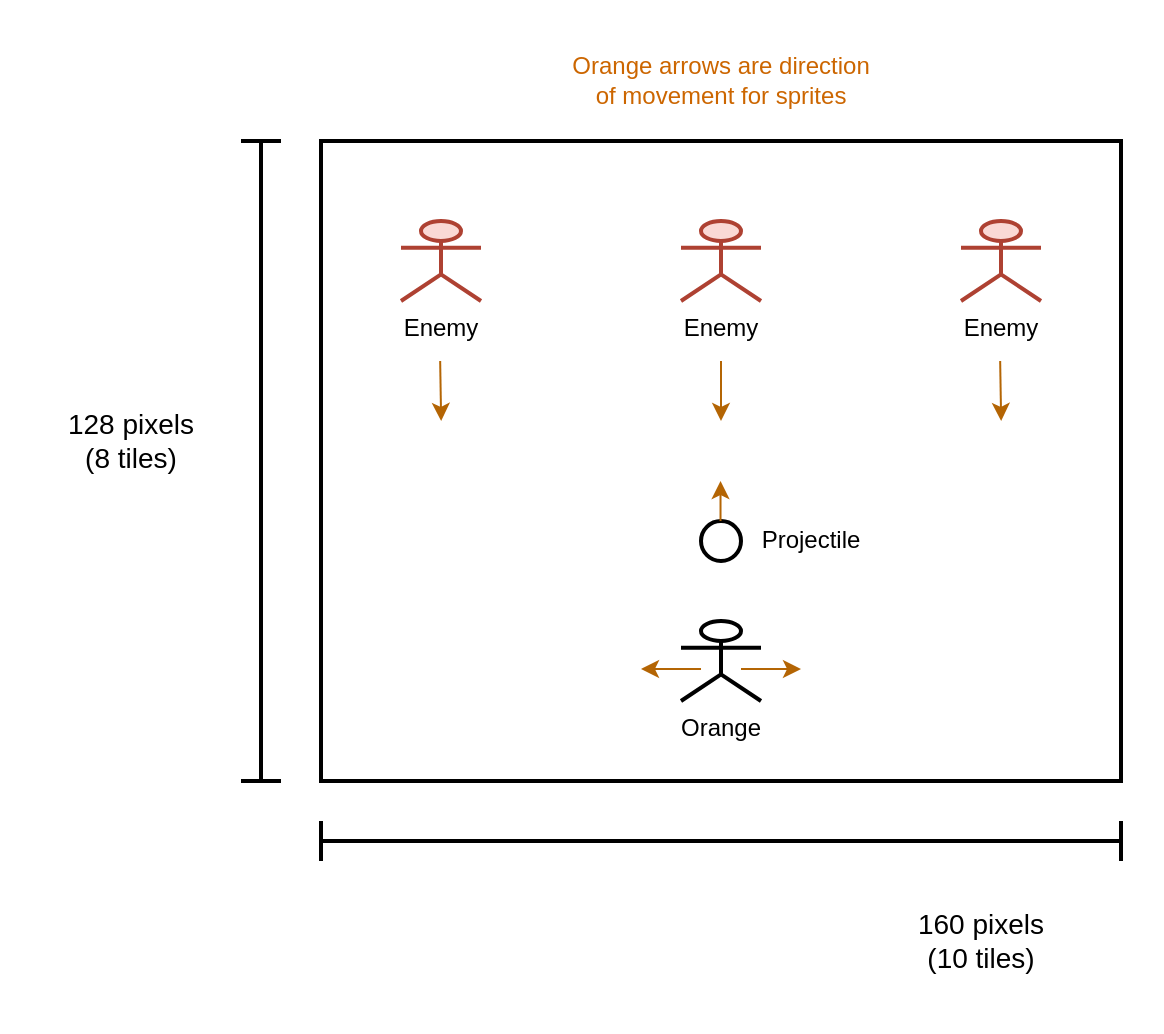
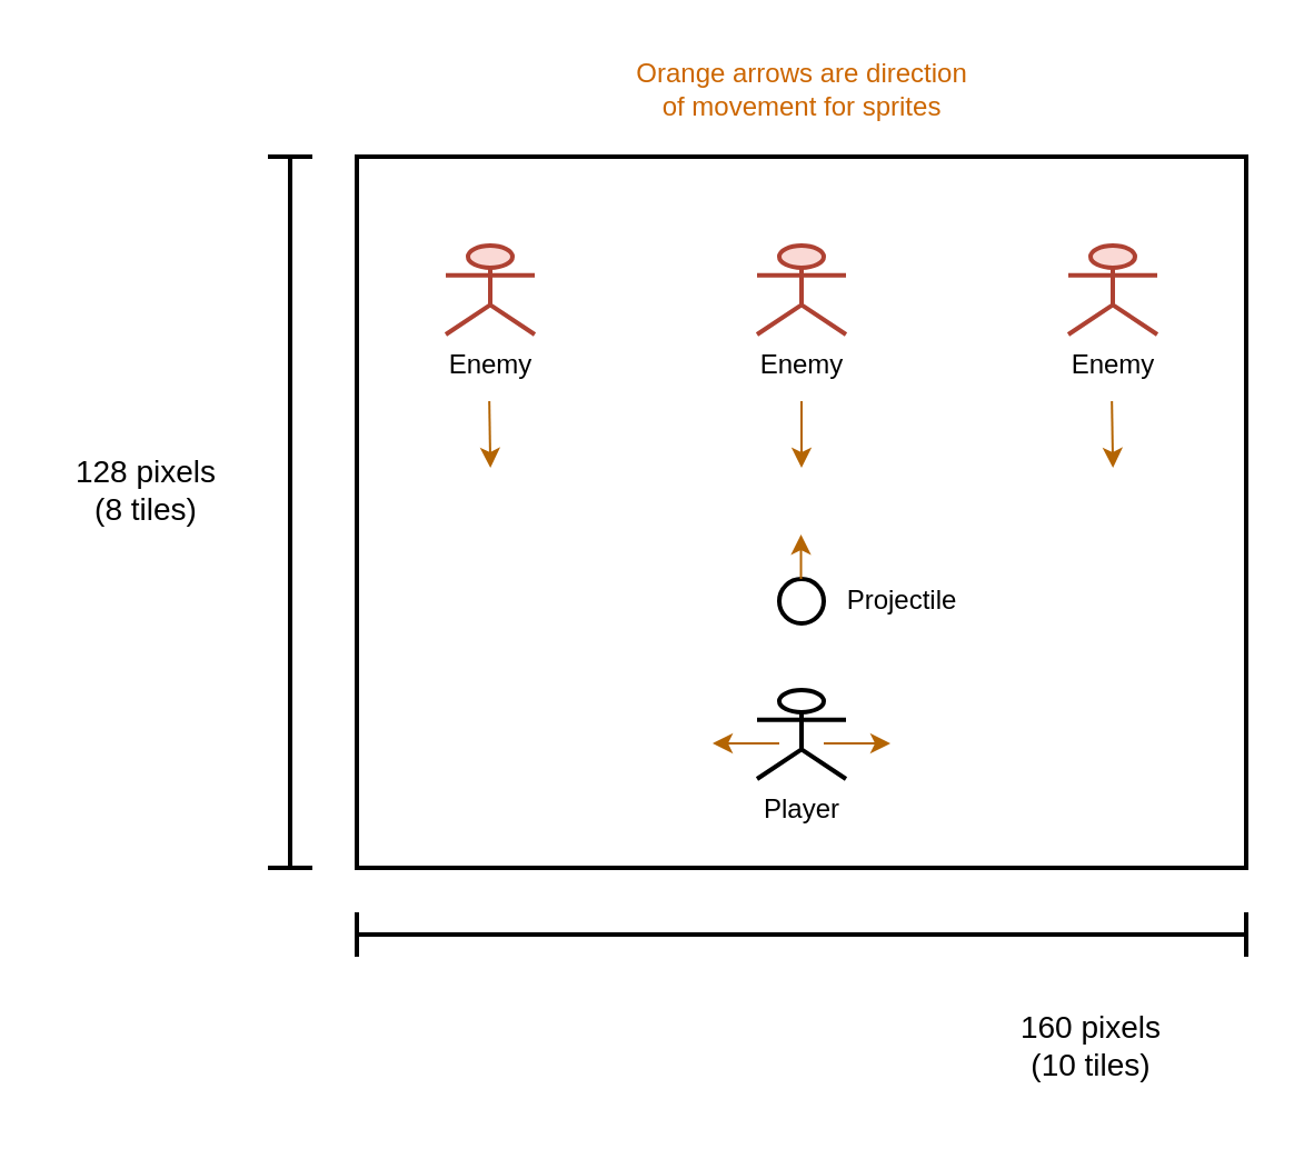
- <mxCell id="3" value="Orange" style="shape=umlActor;verticalLabelPosition=bottom;verticalAlign=top;html=1;outlineConnect=0;strokeWidth=2;" vertex="1" parent="1"><mxGeometry x="340" y="310" width="40" height="40" as="geometry" /></mxCell>
+ <mxCell id="3" value="Player" style="shape=umlActor;verticalLabelPosition=bottom;verticalAlign=top;html=1;outlineConnect=0;strokeWidth=2;" vertex="1" parent="1"><mxGeometry x="340" y="310" width="40" height="40" as="geometry" /></mxCell>
